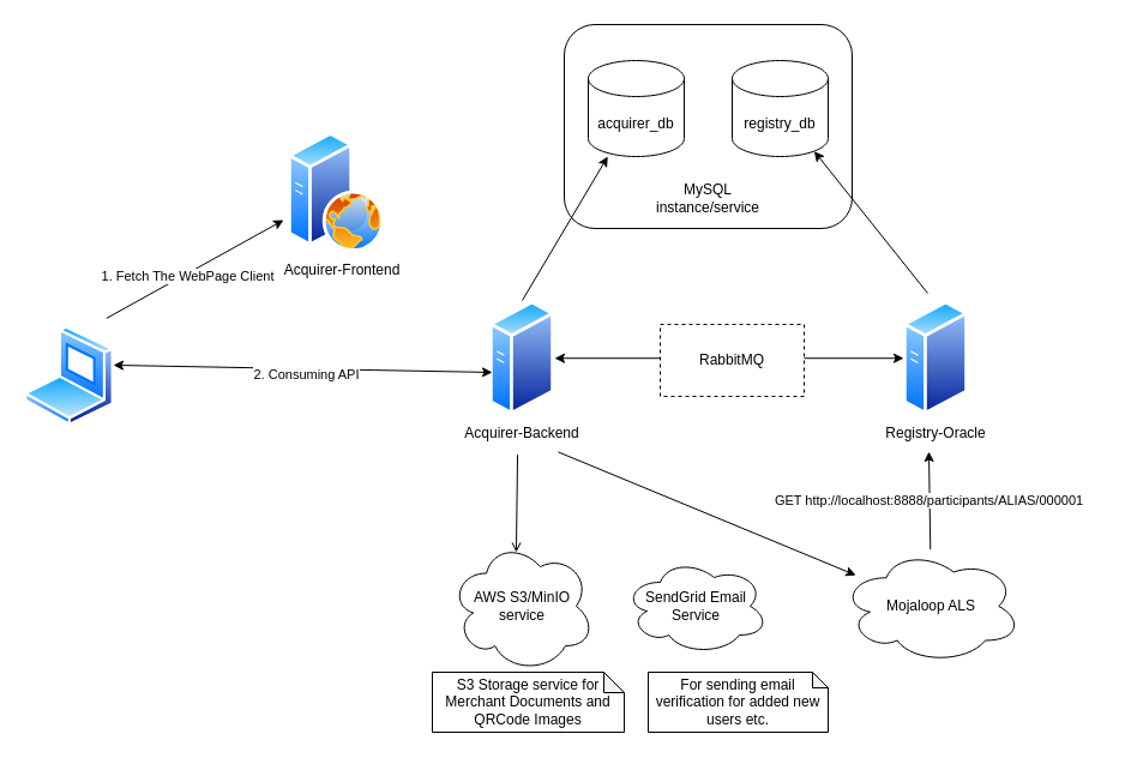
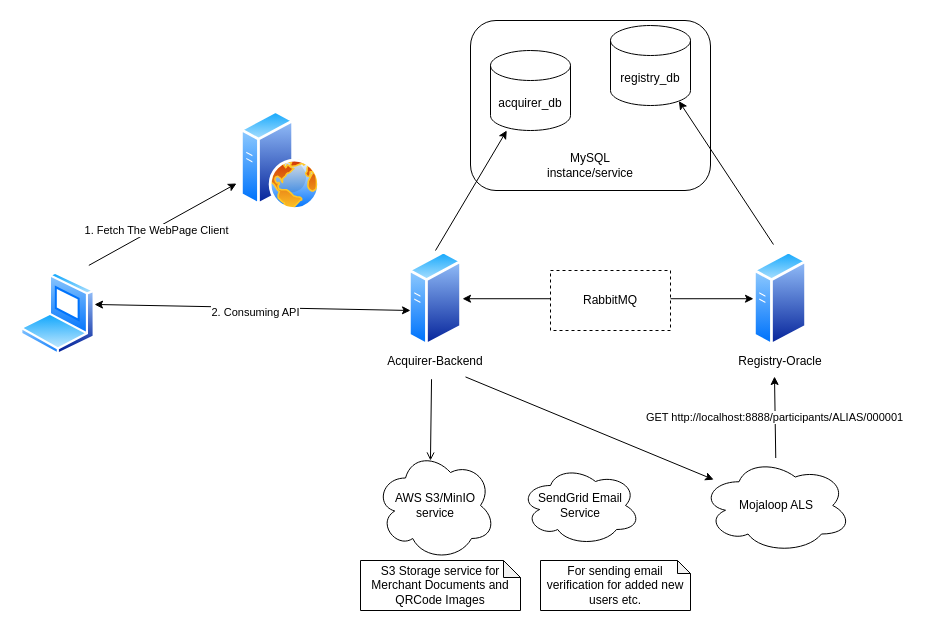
- <mxCell id="5" value="registry_db" style="shape=cylinder3;whiteSpace=wrap;html=1;boundedLbl=1;backgroundOutline=1;size=15;" parent="2" vertex="1"><mxGeometry x="140" y="30" width="80" height="80" as="geometry" /></mxCell>
+ <mxCell id="5" value="registry_db" style="shape=cylinder3;whiteSpace=wrap;html=1;boundedLbl=1;backgroundOutline=1;size=15;" parent="2" vertex="1"><mxGeometry x="140" y="5" width="80" height="80" as="geometry" /></mxCell>
- <mxCell id="24" value="Acquirer-Frontend" style="text;html=1;strokeColor=none;fillColor=none;align=center;verticalAlign=middle;whiteSpace=wrap;rounded=0;" parent="1" vertex="1"><mxGeometry x="220" y="210" width="130" height="30" as="geometry" /></mxCell>
